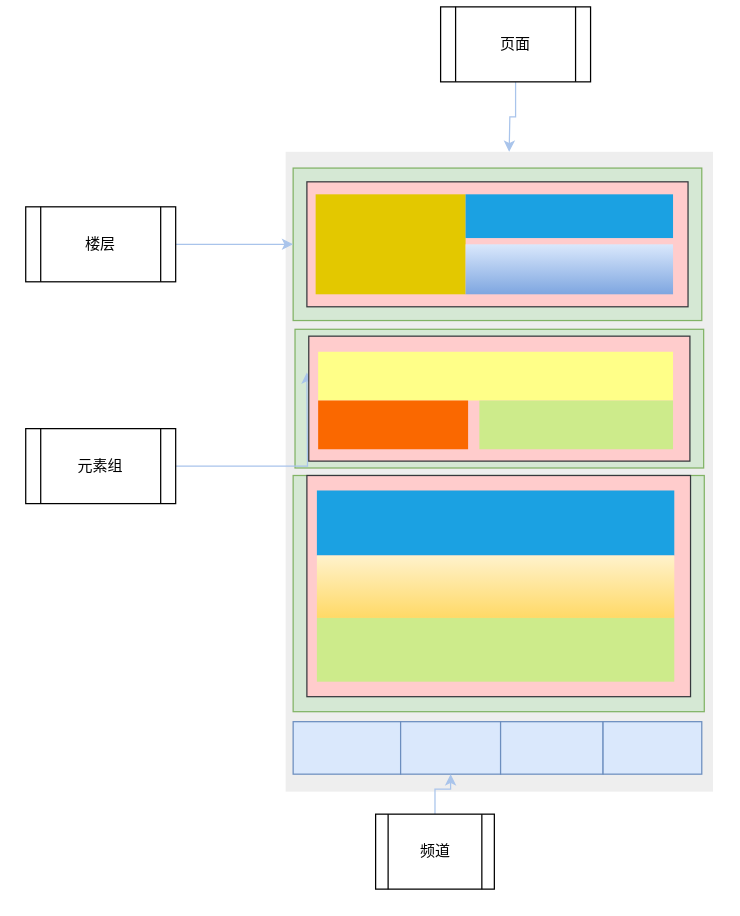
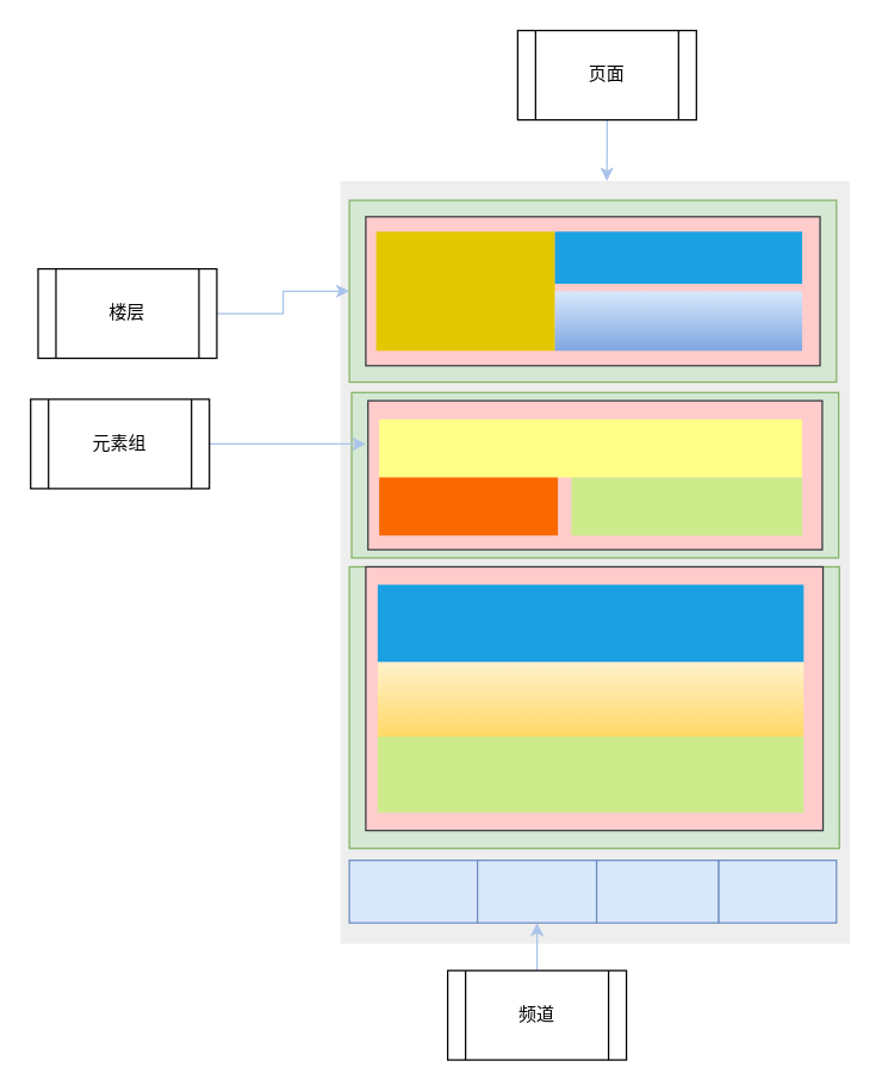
- <mxCell id="12" value="页面" style="shape=process;whiteSpace=wrap;html=1;backgroundOutline=1;fillColor=#ffffff;" vertex="1" parent="1"><mxGeometry x="352" y="5" width="120" height="60" as="geometry" /></mxCell>
+ <mxCell id="12" value="页面" style="shape=process;whiteSpace=wrap;html=1;backgroundOutline=1;fillColor=#ffffff;" vertex="1" parent="1"><mxGeometry x="347" y="20" width="120" height="60" as="geometry" /></mxCell>
- <mxCell id="18" value="楼层" style="shape=process;whiteSpace=wrap;html=1;backgroundOutline=1;fillColor=#ffffff;" vertex="1" parent="1"><mxGeometry x="20" y="165" width="120" height="60" as="geometry" /></mxCell>
+ <mxCell id="18" value="楼层" style="shape=process;whiteSpace=wrap;html=1;backgroundOutline=1;fillColor=#ffffff;" vertex="1" parent="1"><mxGeometry x="25" y="180" width="120" height="60" as="geometry" /></mxCell>
- <mxCell id="14" value="元素组" style="shape=process;whiteSpace=wrap;html=1;backgroundOutline=1;fillColor=#ffffff;" vertex="1" parent="1"><mxGeometry x="20" y="342.5" width="120" height="60" as="geometry" /></mxCell>
+ <mxCell id="14" value="元素组" style="shape=process;whiteSpace=wrap;html=1;backgroundOutline=1;fillColor=#ffffff;" vertex="1" parent="1"><mxGeometry x="20" y="267.5" width="120" height="60" as="geometry" /></mxCell>
- <mxCell id="16" value="频道" style="shape=process;whiteSpace=wrap;html=1;backgroundOutline=1;fillColor=#ffffff;" vertex="1" parent="1"><mxGeometry x="300" y="651" width="95" height="60" as="geometry" /></mxCell>
+ <mxCell id="16" value="频道" style="shape=process;whiteSpace=wrap;html=1;backgroundOutline=1;fillColor=#ffffff;" vertex="1" parent="1"><mxGeometry x="300" y="651" width="120" height="60" as="geometry" /></mxCell>
